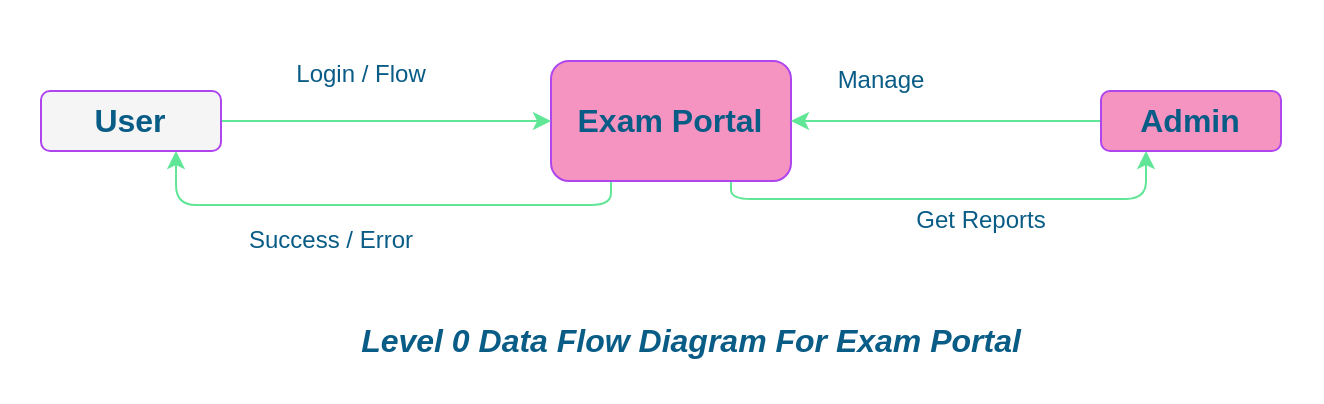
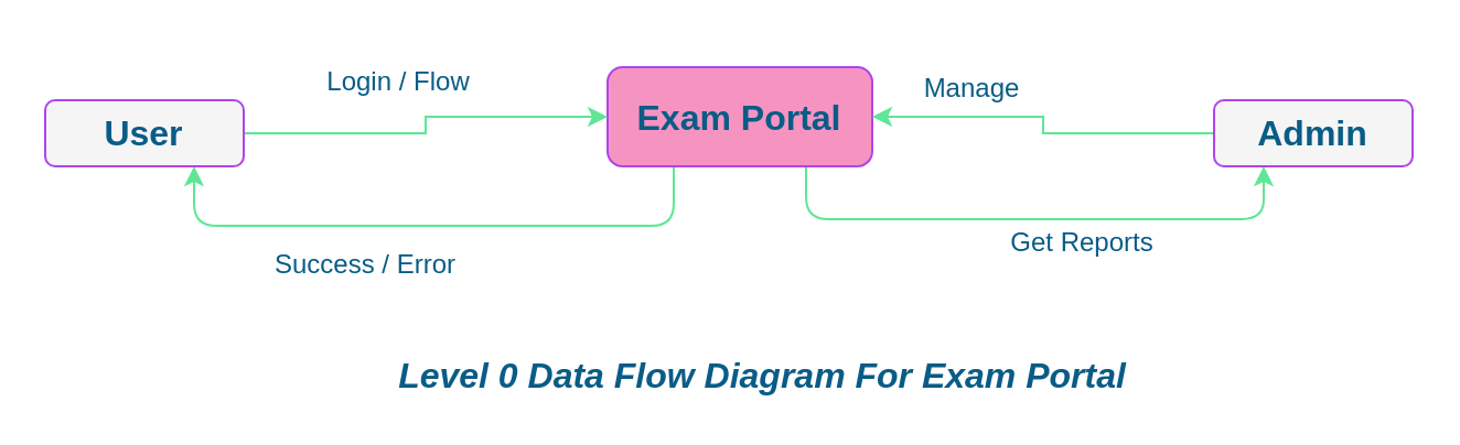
- <mxCell id="4" value="&lt;b&gt;&lt;font style=&quot;font-size: 16px&quot;&gt;Exam Portal&lt;/font&gt;&lt;/b&gt;" style="rounded=1;whiteSpace=wrap;html=1;fillColor=#F694C1;strokeColor=#AF45ED;fontColor=#095C86;" parent="1" vertex="1"><mxGeometry x="275" y="30" width="120" height="60" as="geometry" /></mxCell>
+ <mxCell id="4" value="&lt;b&gt;&lt;font style=&quot;font-size: 16px&quot;&gt;Exam Portal&lt;/font&gt;&lt;/b&gt;" style="rounded=1;whiteSpace=wrap;html=1;fillColor=#F694C1;strokeColor=#AF45ED;fontColor=#095C86;" parent="1" vertex="1"><mxGeometry x="275" y="30" width="120" height="45" as="geometry" /></mxCell>
- <mxCell id="10" value="&lt;b&gt;Admin&lt;/b&gt;" style="rounded=1;whiteSpace=wrap;html=1;fontSize=16;fillColor=#F694C1;strokeColor=#AF45ED;fontColor=#095C86;" parent="1" vertex="1"><mxGeometry x="550" y="45" width="90" height="30" as="geometry" /></mxCell>
+ <mxCell id="10" value="&lt;b&gt;Admin&lt;/b&gt;" style="rounded=1;whiteSpace=wrap;html=1;fontSize=16;fillColor=#f5f5f5;strokeColor=#AF45ED;fontColor=#095C86;" parent="1" vertex="1"><mxGeometry x="550" y="45" width="90" height="30" as="geometry" /></mxCell>
